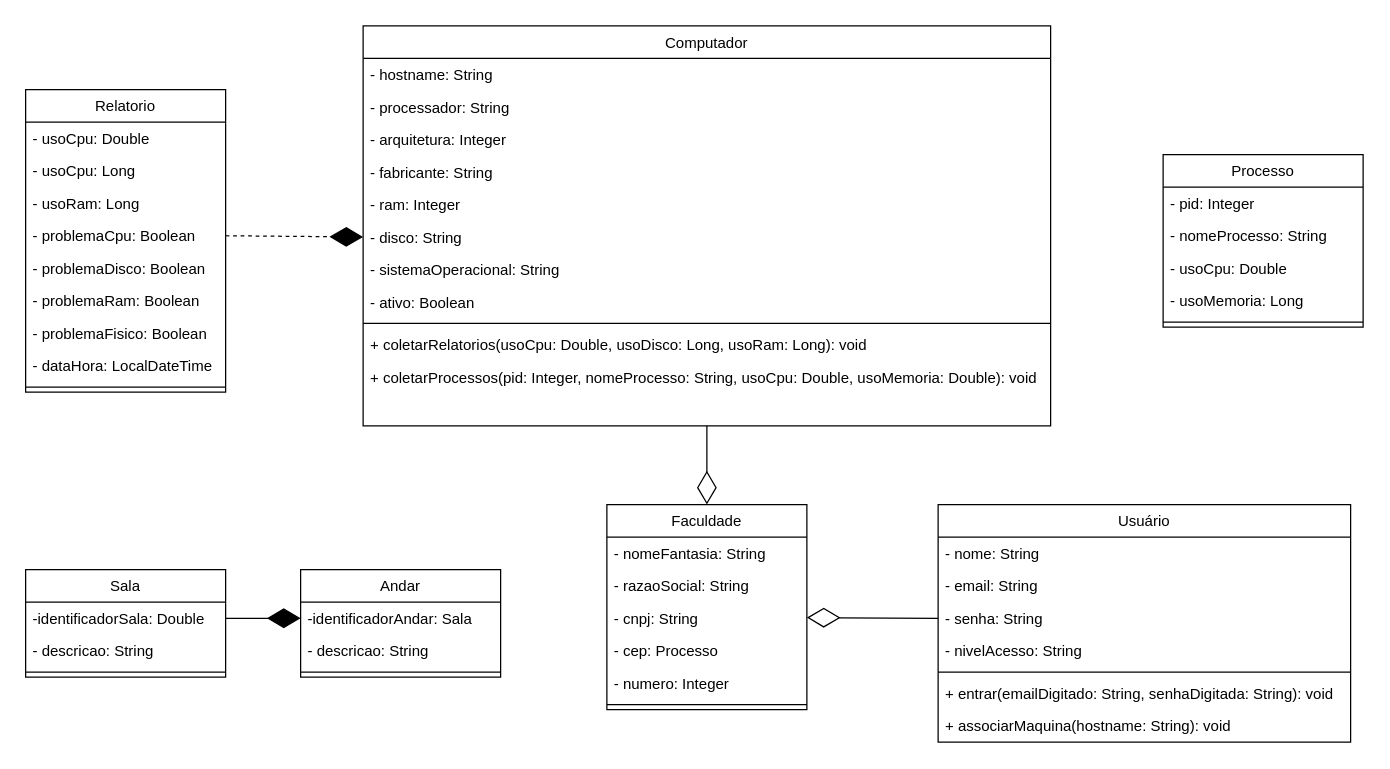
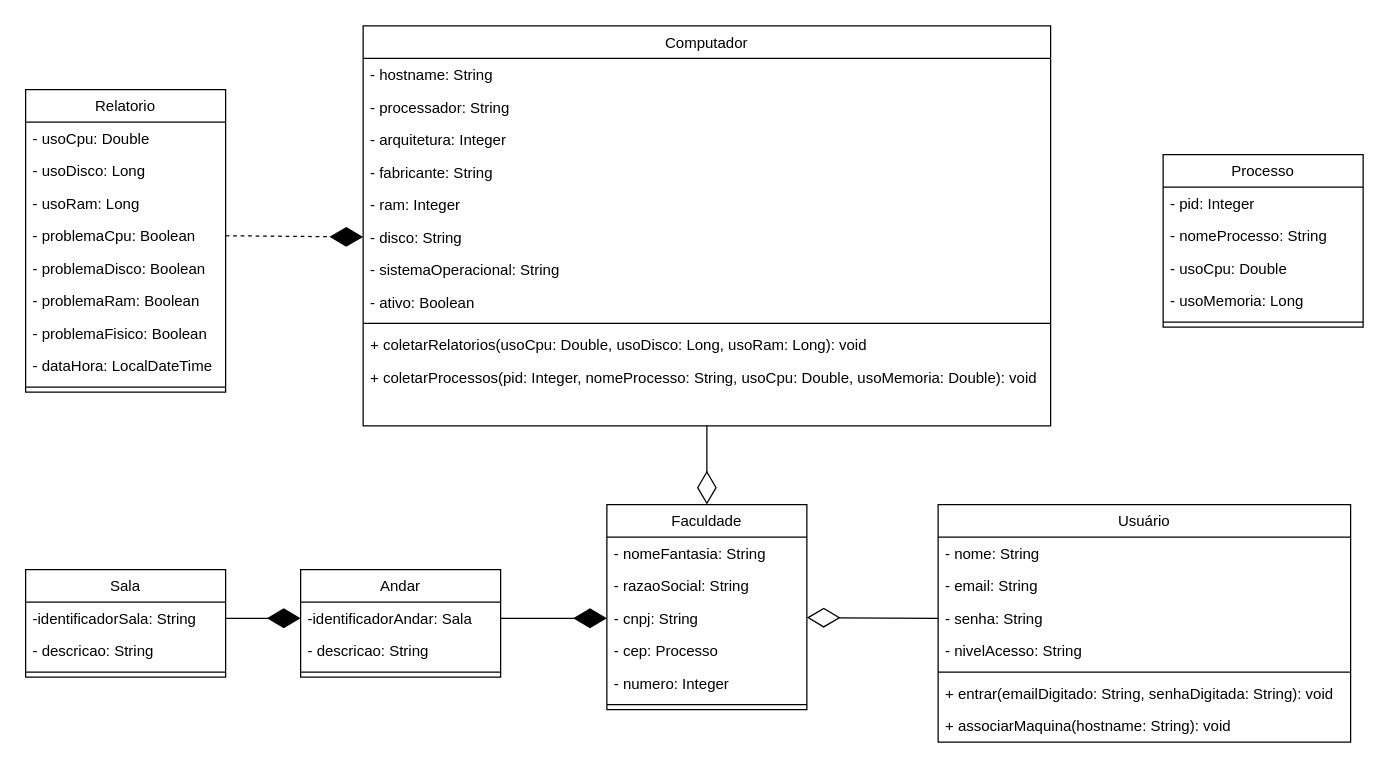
- <mxCell id="38" value="- usoCpu: Long" style="text;align=left;verticalAlign=top;spacingLeft=4;spacingRight=4;overflow=hidden;rotatable=0;points=[[0,0.5],[1,0.5]];portConstraint=eastwest;" parent="36" vertex="1"><mxGeometry y="52" width="160" height="26" as="geometry" /></mxCell>
+ <mxCell id="38" value="- usoDisco: Long" style="text;align=left;verticalAlign=top;spacingLeft=4;spacingRight=4;overflow=hidden;rotatable=0;points=[[0,0.5],[1,0.5]];portConstraint=eastwest;" parent="36" vertex="1"><mxGeometry y="52" width="160" height="26" as="geometry" /></mxCell>
+ <mxCell id="55" value="" style="endArrow=diamondThin;endFill=1;endSize=24;html=1;rounded=0;entryX=0;entryY=0.5;entryDx=0;entryDy=0;exitX=1;exitY=0.5;exitDx=0;exitDy=0;" parent="1" source="3" target="10" edge="1"><mxGeometry width="160" relative="1" as="geometry"><mxPoint x="320" y="533" as="sourcePoint" /><mxPoint x="440" y="533" as="targetPoint" /></mxGeometry></mxCell>
- <mxCell id="15" value="-identificadorSala: Double" style="text;align=left;verticalAlign=top;spacingLeft=4;spacingRight=4;overflow=hidden;rotatable=0;points=[[0,0.5],[1,0.5]];portConstraint=eastwest;" parent="14" vertex="1"><mxGeometry y="26" width="160" height="26" as="geometry" /></mxCell>
+ <mxCell id="15" value="-identificadorSala: String" style="text;align=left;verticalAlign=top;spacingLeft=4;spacingRight=4;overflow=hidden;rotatable=0;points=[[0,0.5],[1,0.5]];portConstraint=eastwest;" parent="14" vertex="1"><mxGeometry y="26" width="160" height="26" as="geometry" /></mxCell>
